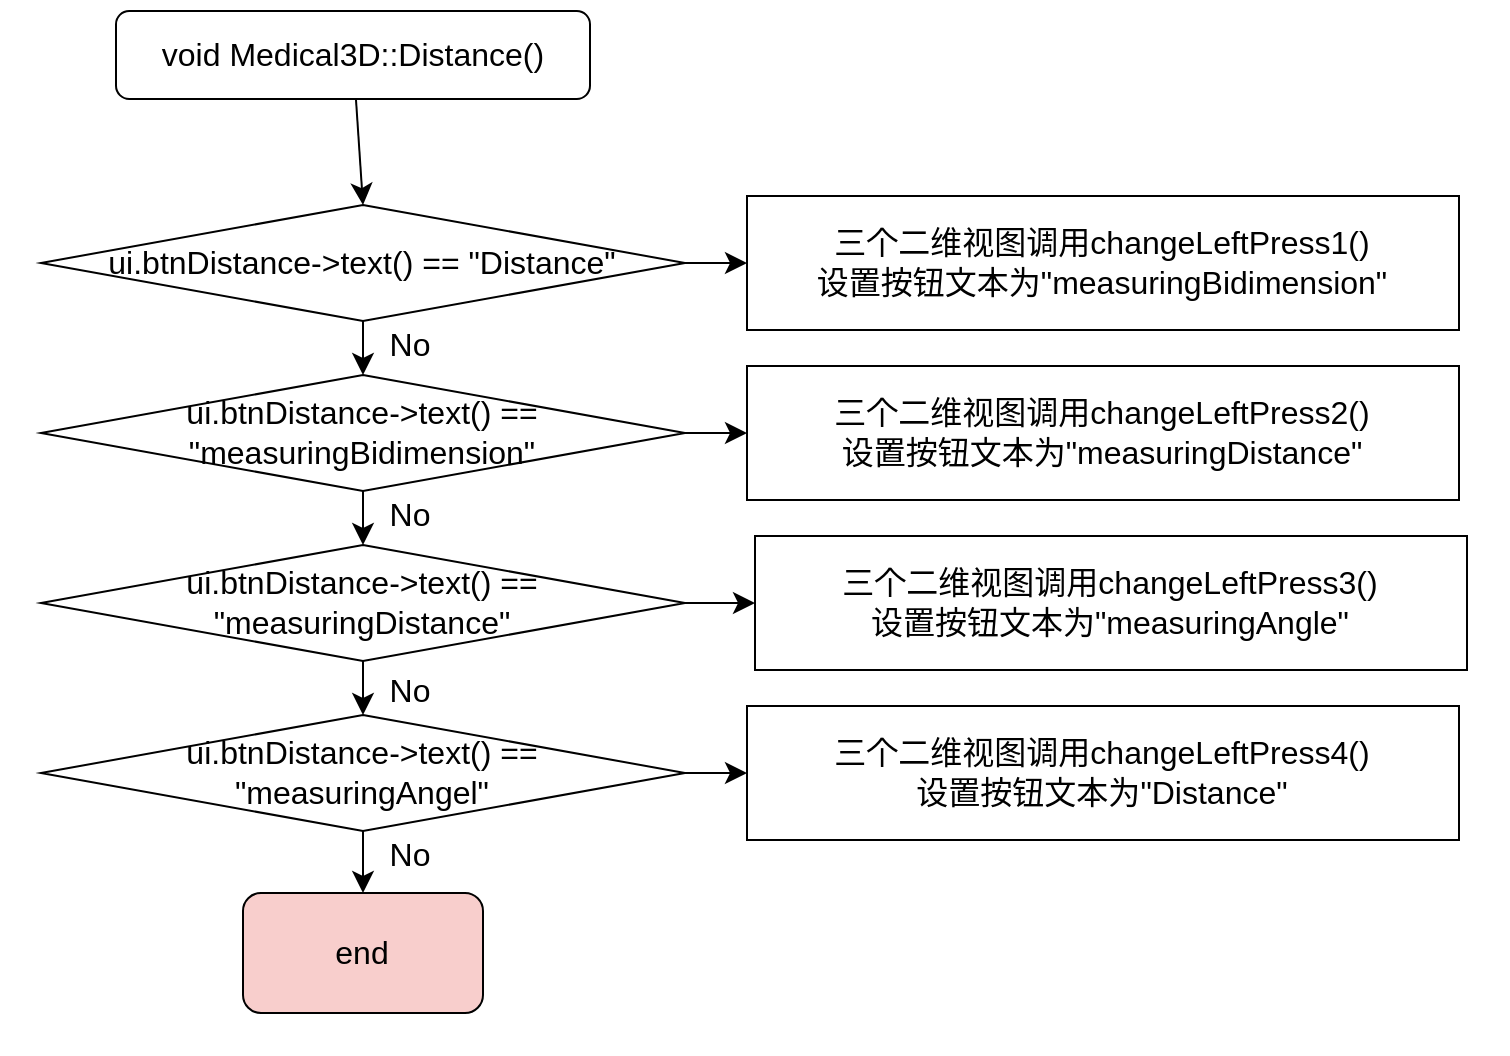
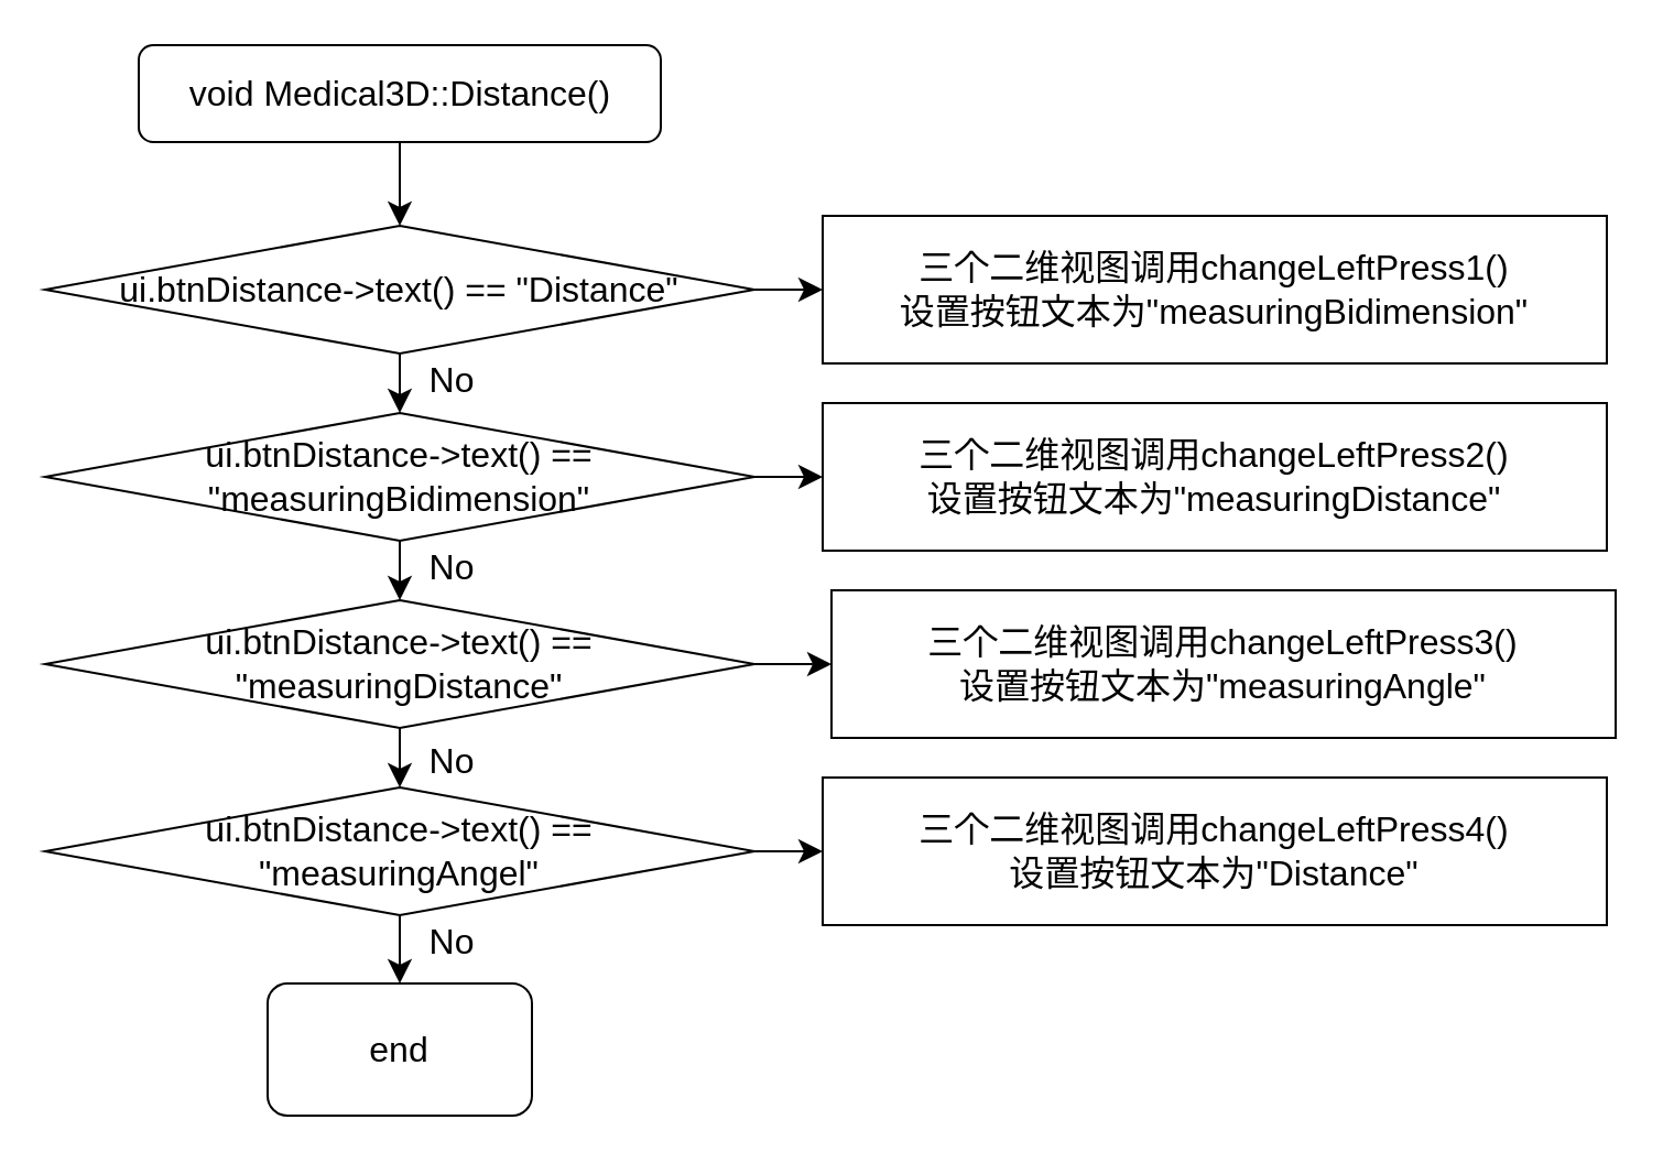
- <mxCell id="24" value="void Medical3D::Distance()" style="rounded=1;whiteSpace=wrap;html=1;fontSize=16;" vertex="1" parent="1"><mxGeometry x="57.5" y="5" width="237" height="44" as="geometry" /></mxCell>
+ <mxCell id="24" value="void Medical3D::Distance()" style="rounded=1;whiteSpace=wrap;html=1;fontSize=16;" vertex="1" parent="1"><mxGeometry x="62.5" y="20" width="237" height="44" as="geometry" /></mxCell>
- <mxCell id="22" value="end" style="rounded=1;whiteSpace=wrap;html=1;fontSize=16;fillColor=#f8cecc;" vertex="1" parent="1"><mxGeometry x="121" y="446" width="120" height="60" as="geometry" /></mxCell>
+ <mxCell id="22" value="end" style="rounded=1;whiteSpace=wrap;html=1;fontSize=16;" vertex="1" parent="1"><mxGeometry x="121" y="446" width="120" height="60" as="geometry" /></mxCell>
